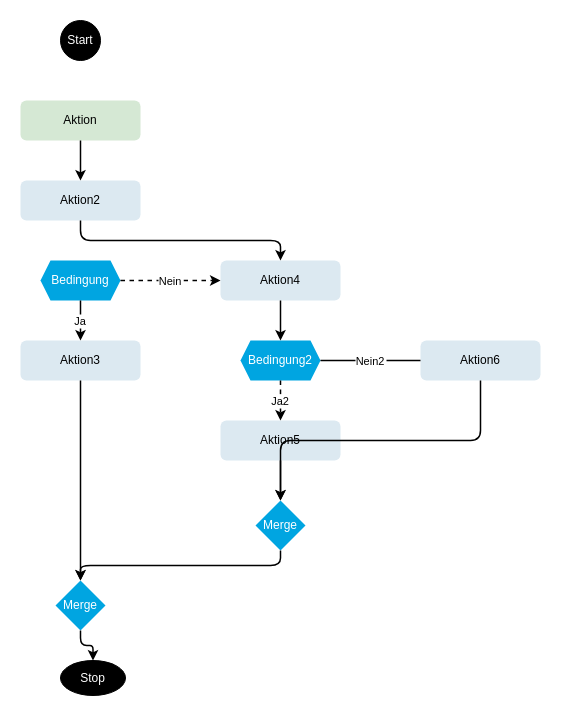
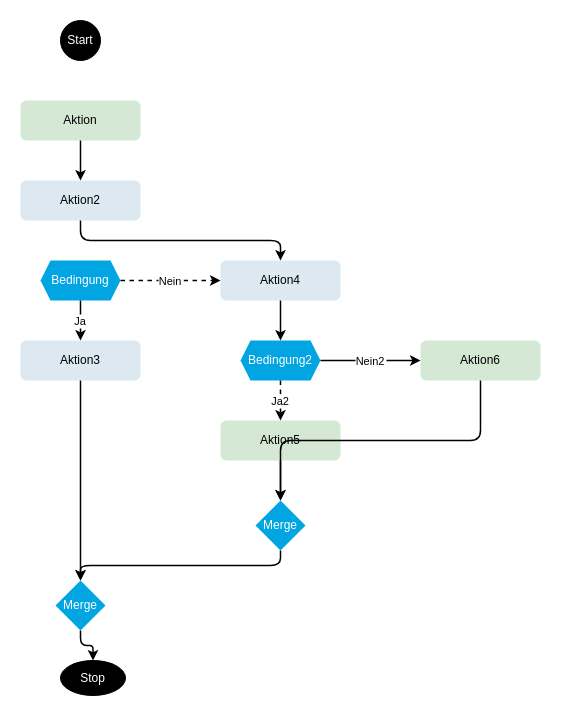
- <mxCell id="20" value="Nein2" edge="1" source="8" target="10" parent="1" style="edgeStyle=elbowEdgeStyle;elbow=vertical;strokeWidth=1.5;endArrow=none;"><mxGeometry relative="1" as="geometry" /></mxCell>
+ <mxCell id="20" value="Nein2" edge="1" source="8" target="10" parent="1" style="edgeStyle=elbowEdgeStyle;elbow=vertical;strokeWidth=1.5;"><mxGeometry relative="1" as="geometry" /></mxCell>
- <mxCell id="10" value="Aktion6" style="rounded=1;whiteSpace=wrap;html=1;strokeColor=none;fillColor=#DCE9F1;" vertex="1" parent="1"><mxGeometry x="420" y="340" width="120" height="40" as="geometry" /></mxCell>
+ <mxCell id="10" value="Aktion6" style="rounded=1;whiteSpace=wrap;html=1;strokeColor=none;fillColor=#d5e8d4;" vertex="1" parent="1"><mxGeometry x="420" y="340" width="120" height="40" as="geometry" /></mxCell>
- <mxCell id="9" value="Aktion5" style="rounded=1;whiteSpace=wrap;html=1;strokeColor=none;fillColor=#DCE9F1;" vertex="1" parent="1"><mxGeometry x="220" y="420" width="120" height="40" as="geometry" /></mxCell>
+ <mxCell id="9" value="Aktion5" style="rounded=1;whiteSpace=wrap;html=1;strokeColor=none;fillColor=#d5e8d4;" vertex="1" parent="1"><mxGeometry x="220" y="420" width="120" height="40" as="geometry" /></mxCell>
